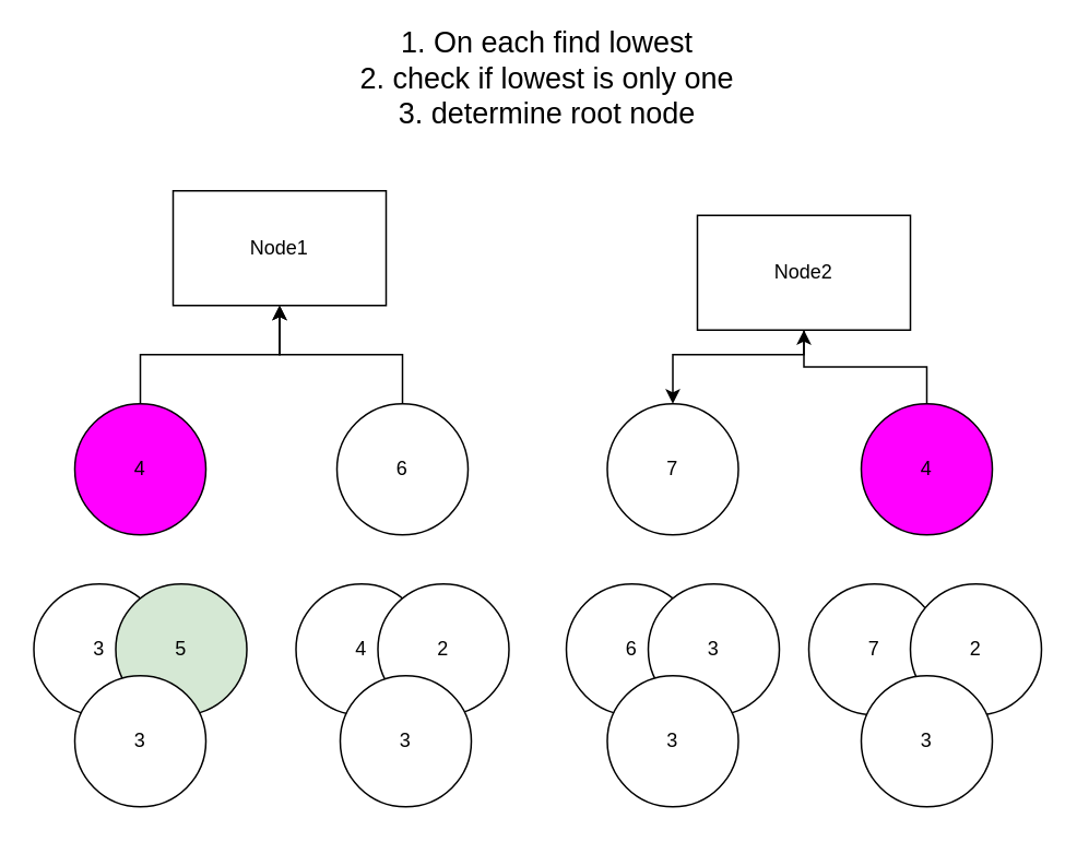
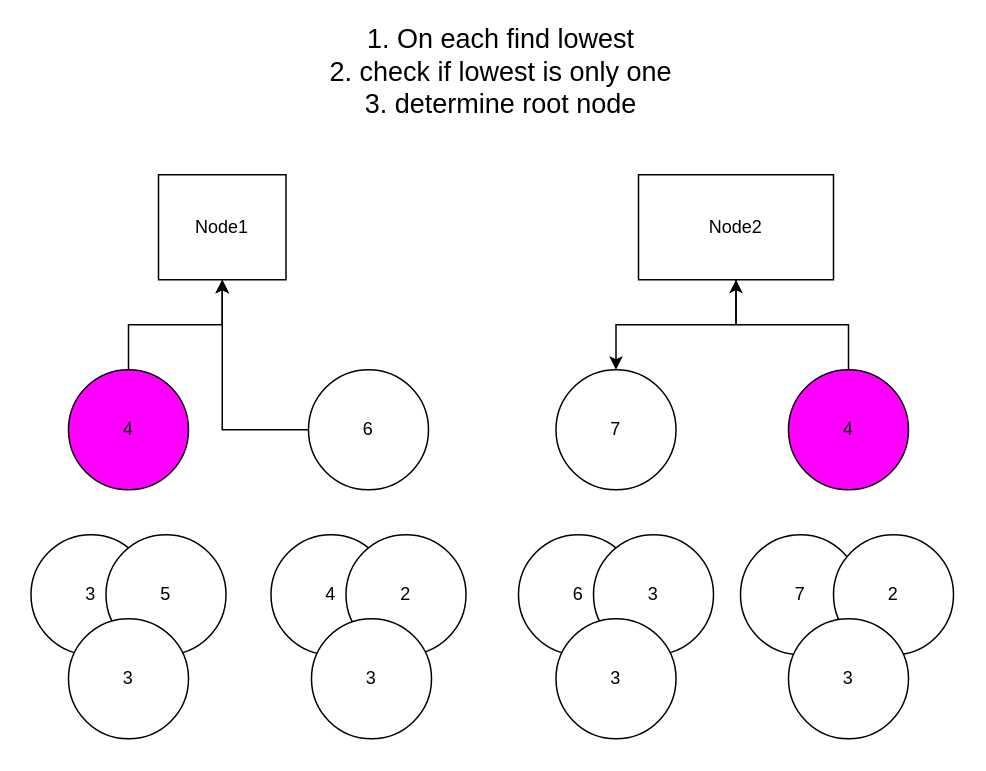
- <mxCell id="2" value="Node1" style="rounded=0;whiteSpace=wrap;html=1;" parent="1" vertex="1"><mxGeometry x="105" y="116" width="130" height="70" as="geometry" /></mxCell>
+ <mxCell id="2" value="Node1" style="rounded=0;whiteSpace=wrap;html=1;" parent="1" vertex="1"><mxGeometry x="105" y="116" width="85" height="70" as="geometry" /></mxCell>
- <mxCell id="4" value="Node2" style="rounded=0;whiteSpace=wrap;html=1;" parent="1" vertex="1"><mxGeometry x="425" y="131" width="130" height="70" as="geometry" /></mxCell>
+ <mxCell id="4" value="Node2" style="rounded=0;whiteSpace=wrap;html=1;" parent="1" vertex="1"><mxGeometry x="425" y="116" width="130" height="70" as="geometry" /></mxCell>
- <mxCell id="19" value="5" style="ellipse;whiteSpace=wrap;html=1;aspect=fixed;fillColor=#d5e8d4;" parent="1" vertex="1"><mxGeometry x="70" y="356" width="80" height="80" as="geometry" /></mxCell>
+ <mxCell id="19" value="5" style="ellipse;whiteSpace=wrap;html=1;aspect=fixed;" parent="1" vertex="1"><mxGeometry x="70" y="356" width="80" height="80" as="geometry" /></mxCell>
